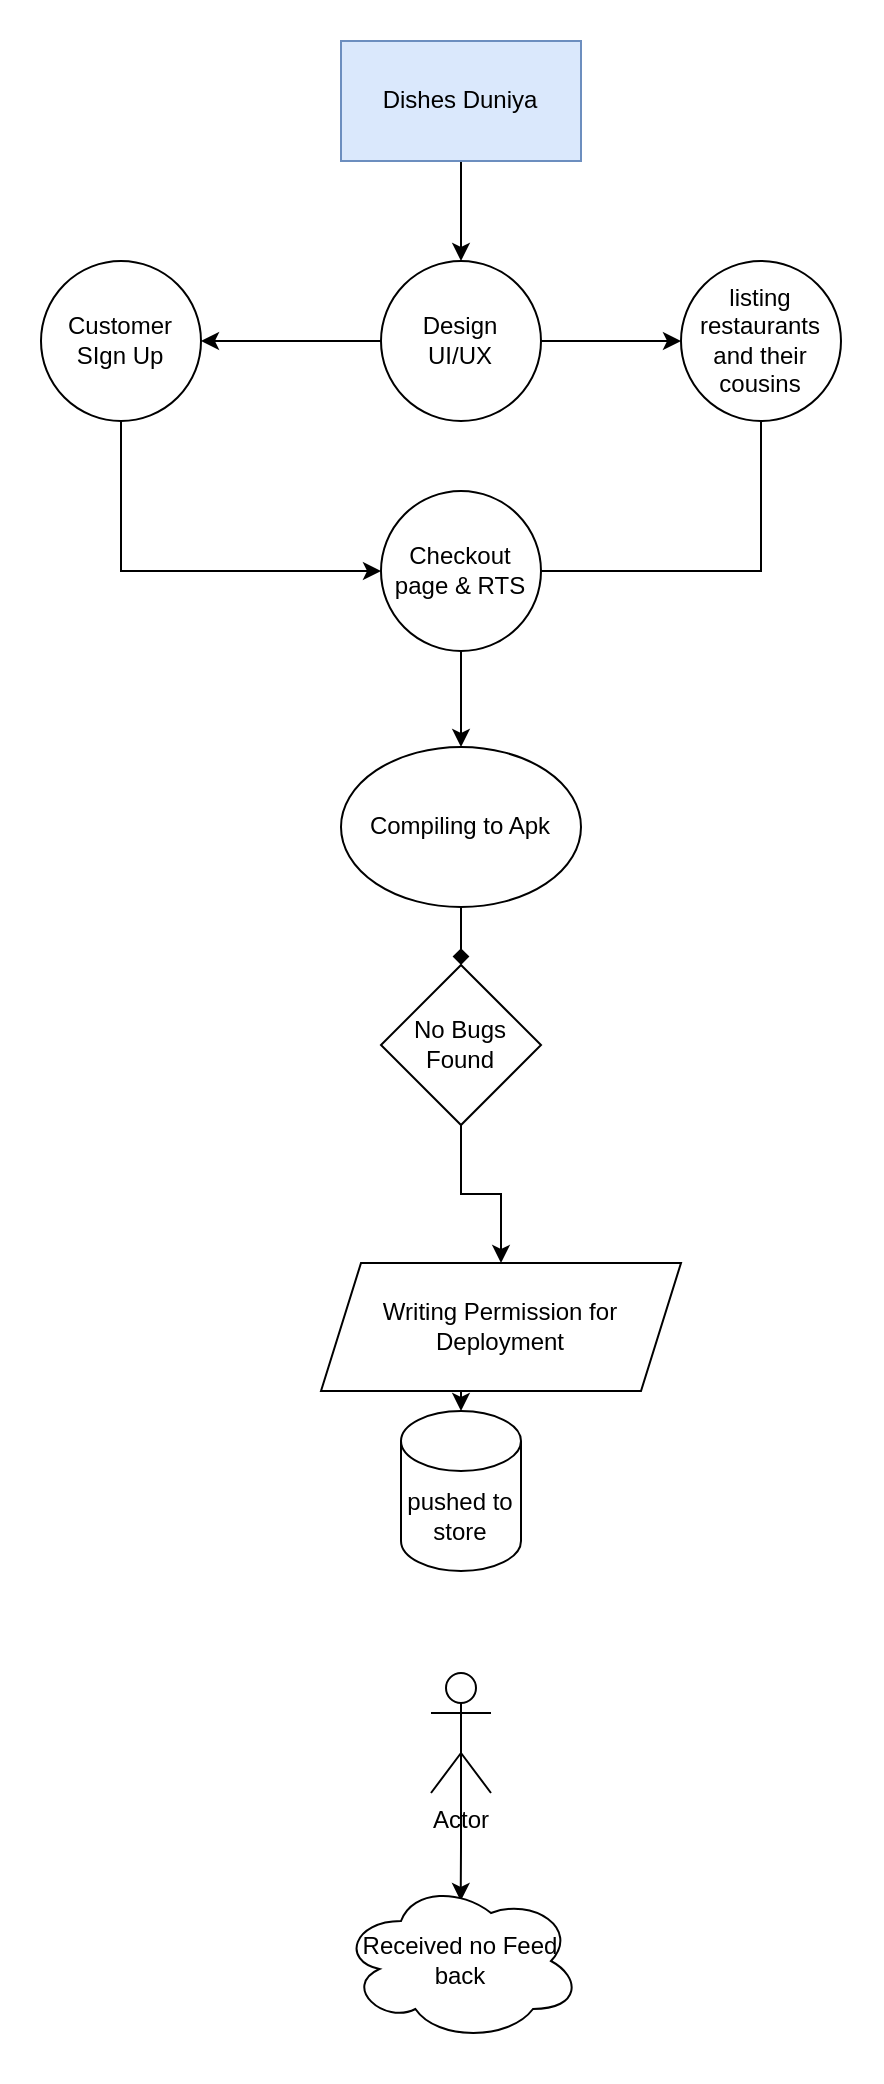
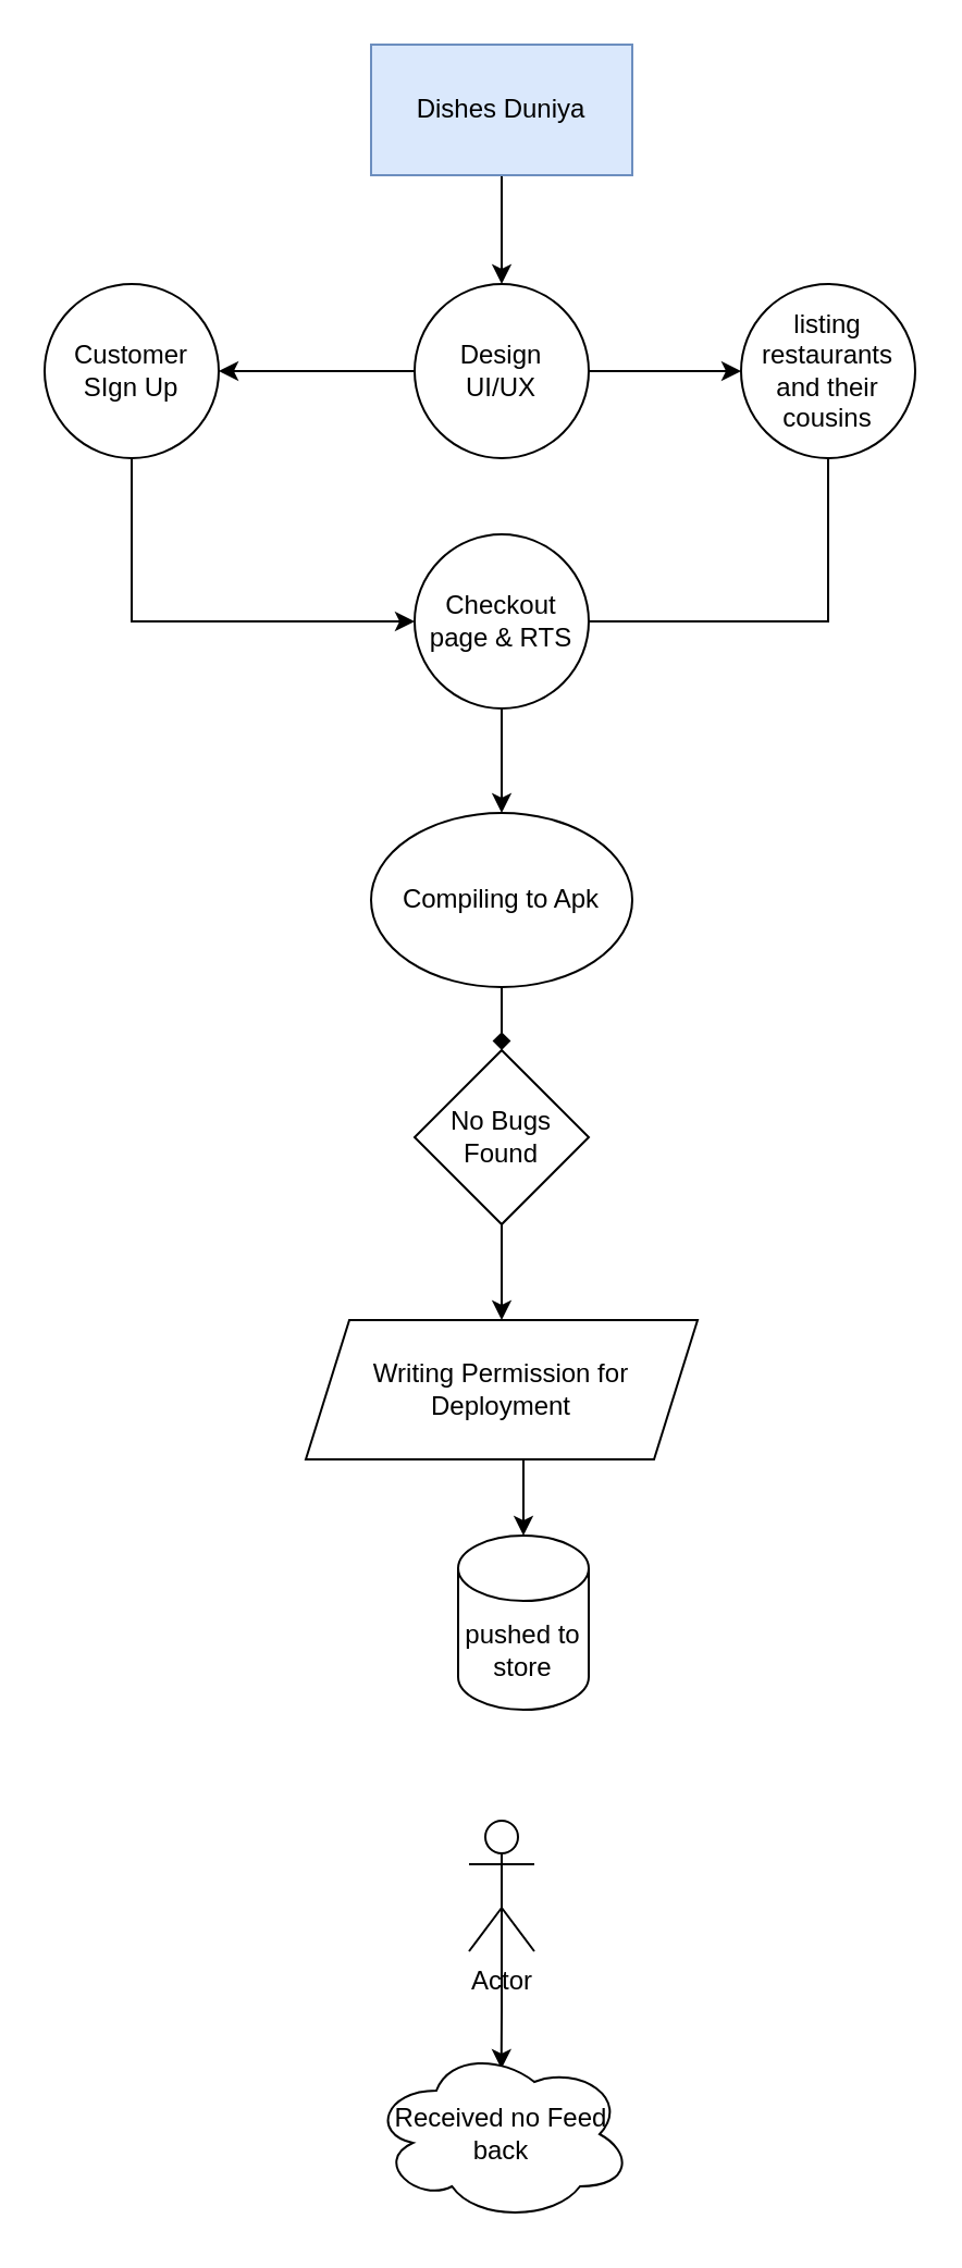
- <mxCell id="17" value="Writing Permission for Deployment" style="shape=parallelogram;perimeter=parallelogramPerimeter;whiteSpace=wrap;html=1;fixedSize=1;" vertex="1" parent="1"><mxGeometry x="160" y="631" width="180" height="64" as="geometry" /></mxCell>
+ <mxCell id="17" value="Writing Permission for Deployment" style="shape=parallelogram;perimeter=parallelogramPerimeter;whiteSpace=wrap;html=1;fixedSize=1;" vertex="1" parent="1"><mxGeometry x="140" y="606" width="180" height="64" as="geometry" /></mxCell>
- <mxCell id="18" value="pushed to store" style="shape=cylinder3;whiteSpace=wrap;html=1;boundedLbl=1;backgroundOutline=1;size=15;" vertex="1" parent="1"><mxGeometry x="200" y="705" width="60" height="80" as="geometry" /></mxCell>
+ <mxCell id="18" value="pushed to store" style="shape=cylinder3;whiteSpace=wrap;html=1;boundedLbl=1;backgroundOutline=1;size=15;" vertex="1" parent="1"><mxGeometry x="210" y="705" width="60" height="80" as="geometry" /></mxCell>
